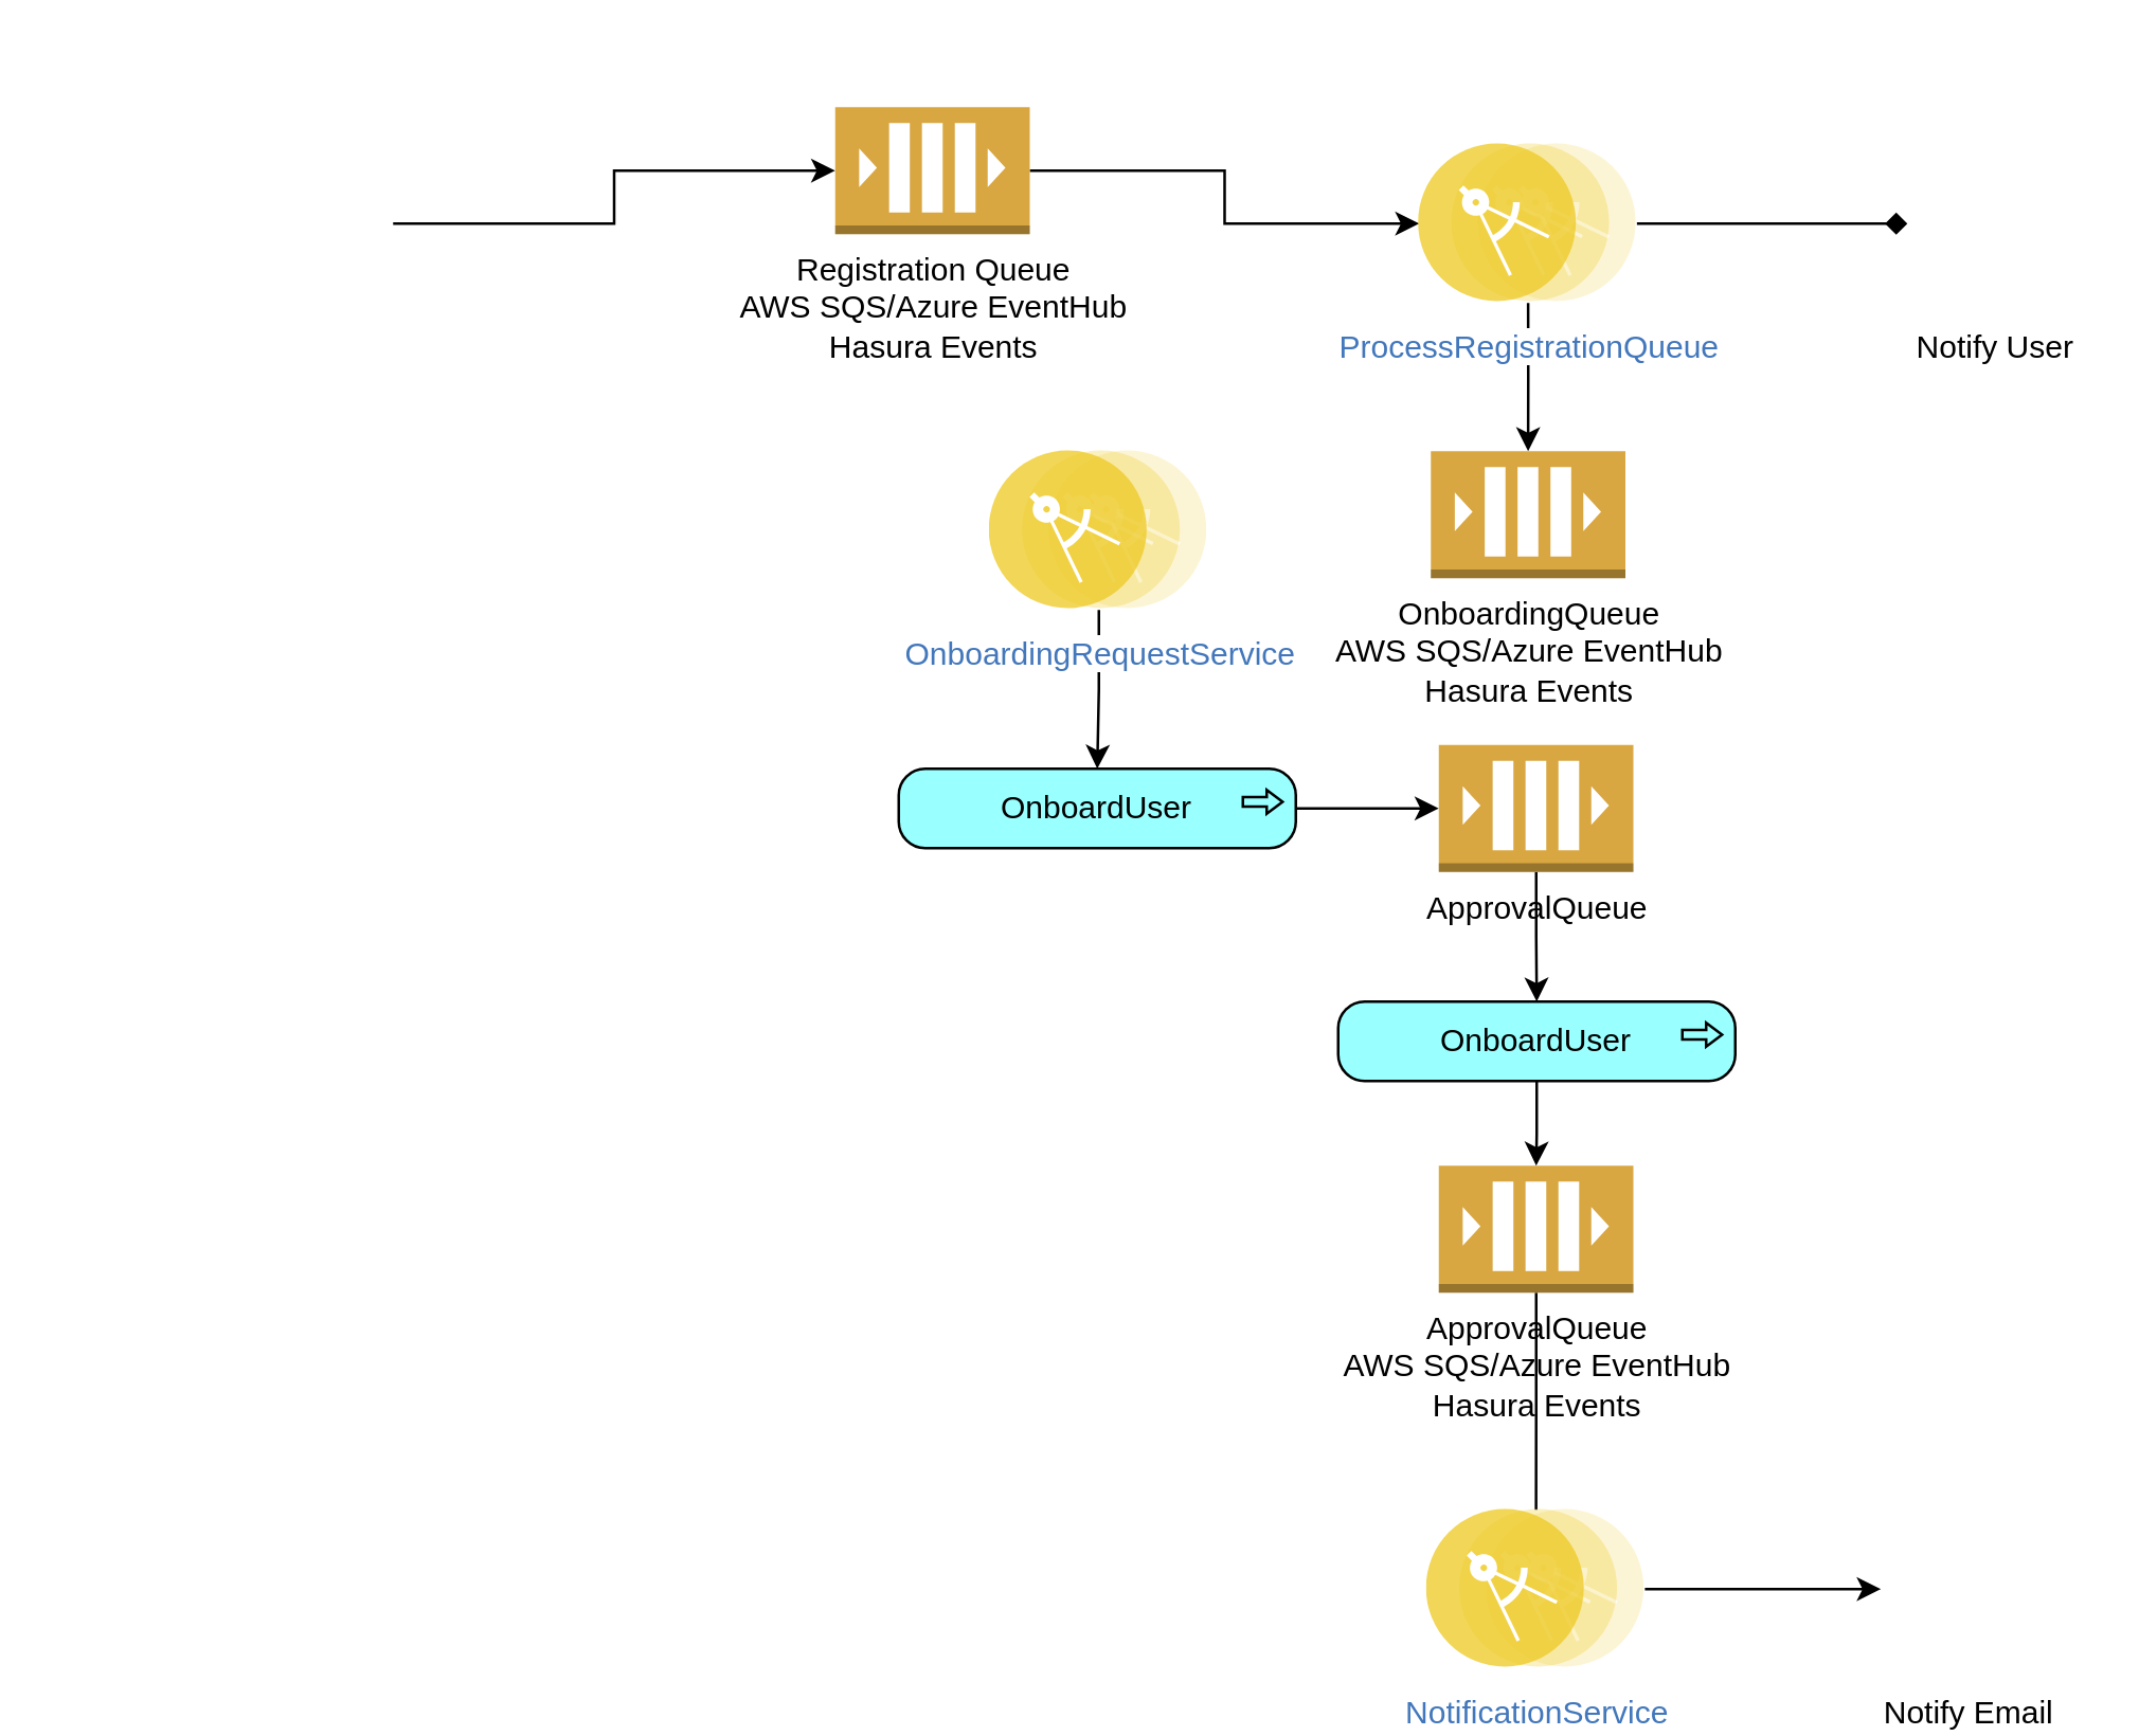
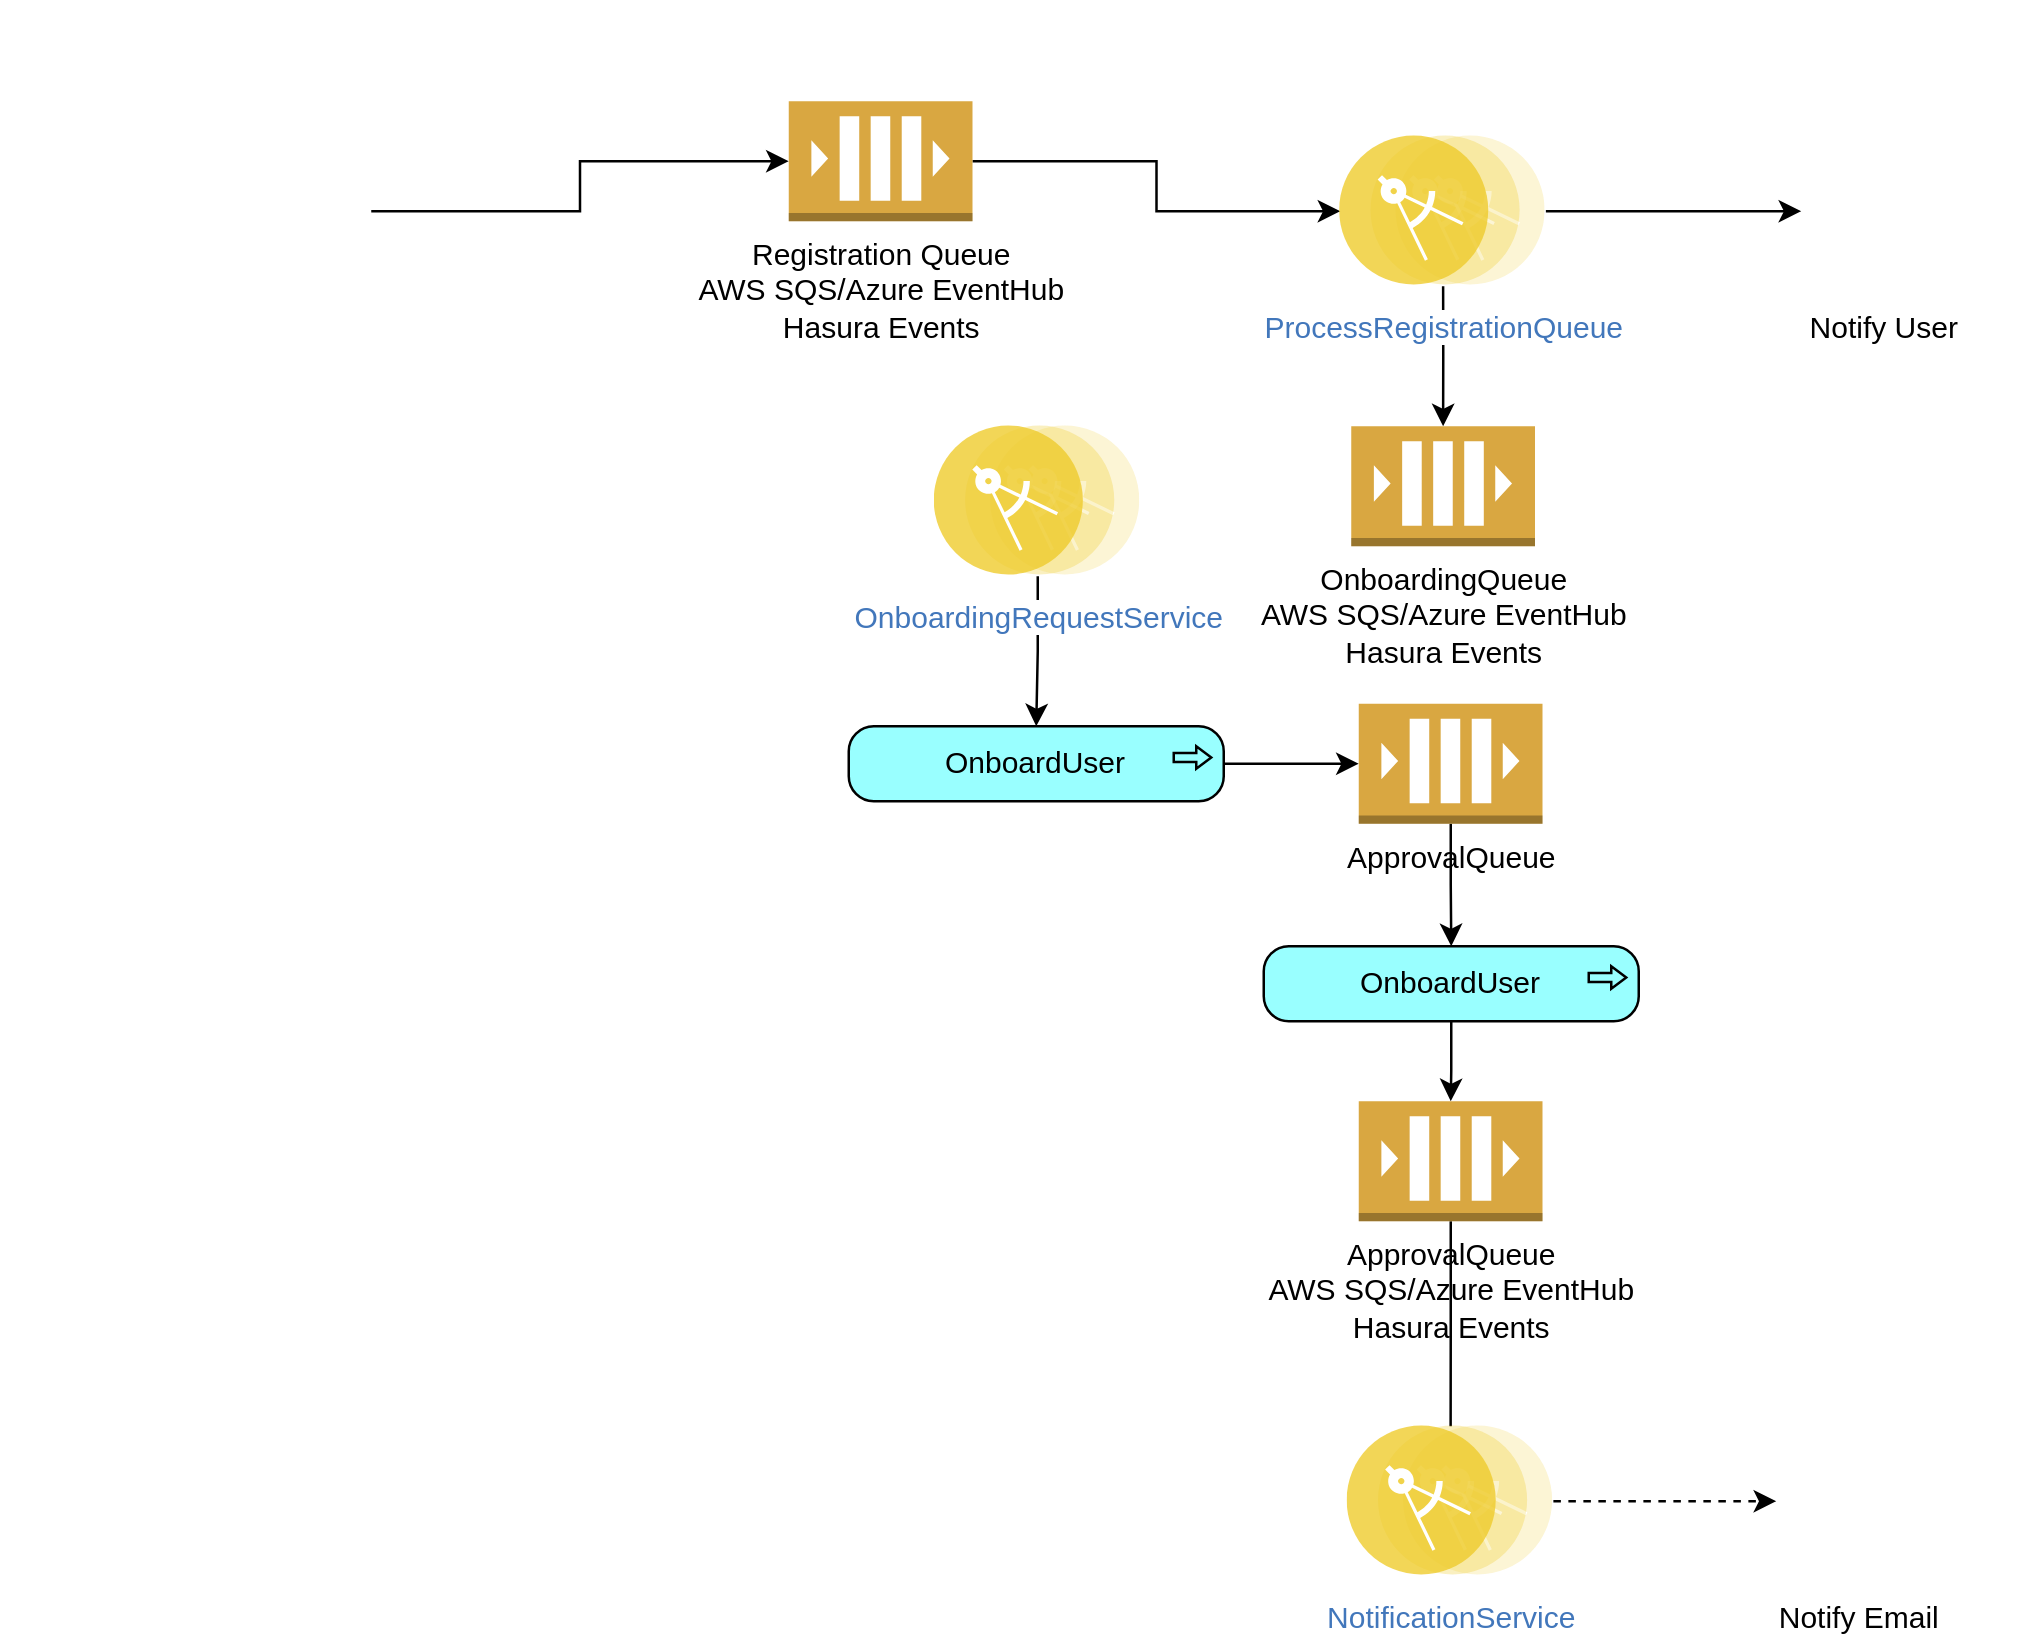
- <mxCell id="6" style="edgeStyle=orthogonalEdgeStyle;rounded=0;orthogonalLoop=1;jettySize=auto;html=1;entryX=0;entryY=0.5;entryDx=0;entryDy=0;endArrow=diamond;" parent="1" source="8" target="10" edge="1"><mxGeometry relative="1" as="geometry" /></mxCell>
+ <mxCell id="6" style="edgeStyle=orthogonalEdgeStyle;rounded=0;orthogonalLoop=1;jettySize=auto;html=1;entryX=0;entryY=0.5;entryDx=0;entryDy=0;" parent="1" source="8" target="10" edge="1"><mxGeometry relative="1" as="geometry" /></mxCell>
- <mxCell id="21" value="" style="edgeStyle=orthogonalEdgeStyle;rounded=0;orthogonalLoop=1;jettySize=auto;html=1;" parent="1" source="22" target="23" edge="1"><mxGeometry relative="1" as="geometry" /></mxCell>
+ <mxCell id="21" value="" style="edgeStyle=orthogonalEdgeStyle;rounded=0;orthogonalLoop=1;jettySize=auto;html=1;dashed=1;" parent="1" source="22" target="23" edge="1"><mxGeometry relative="1" as="geometry" /></mxCell>
